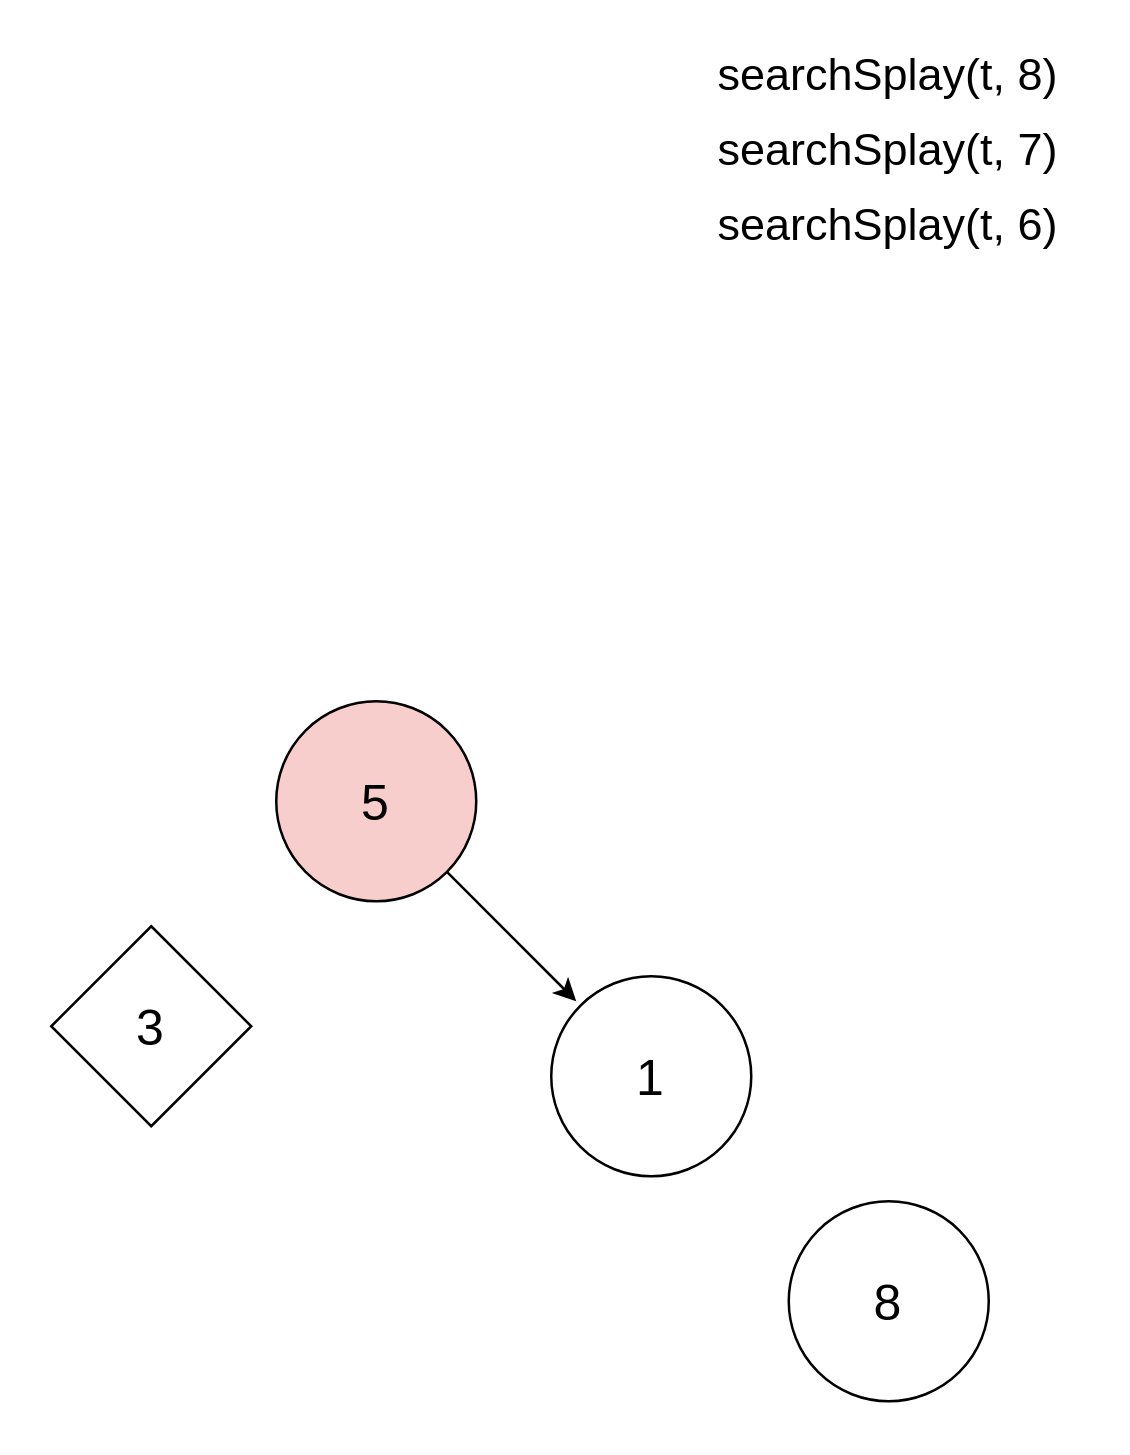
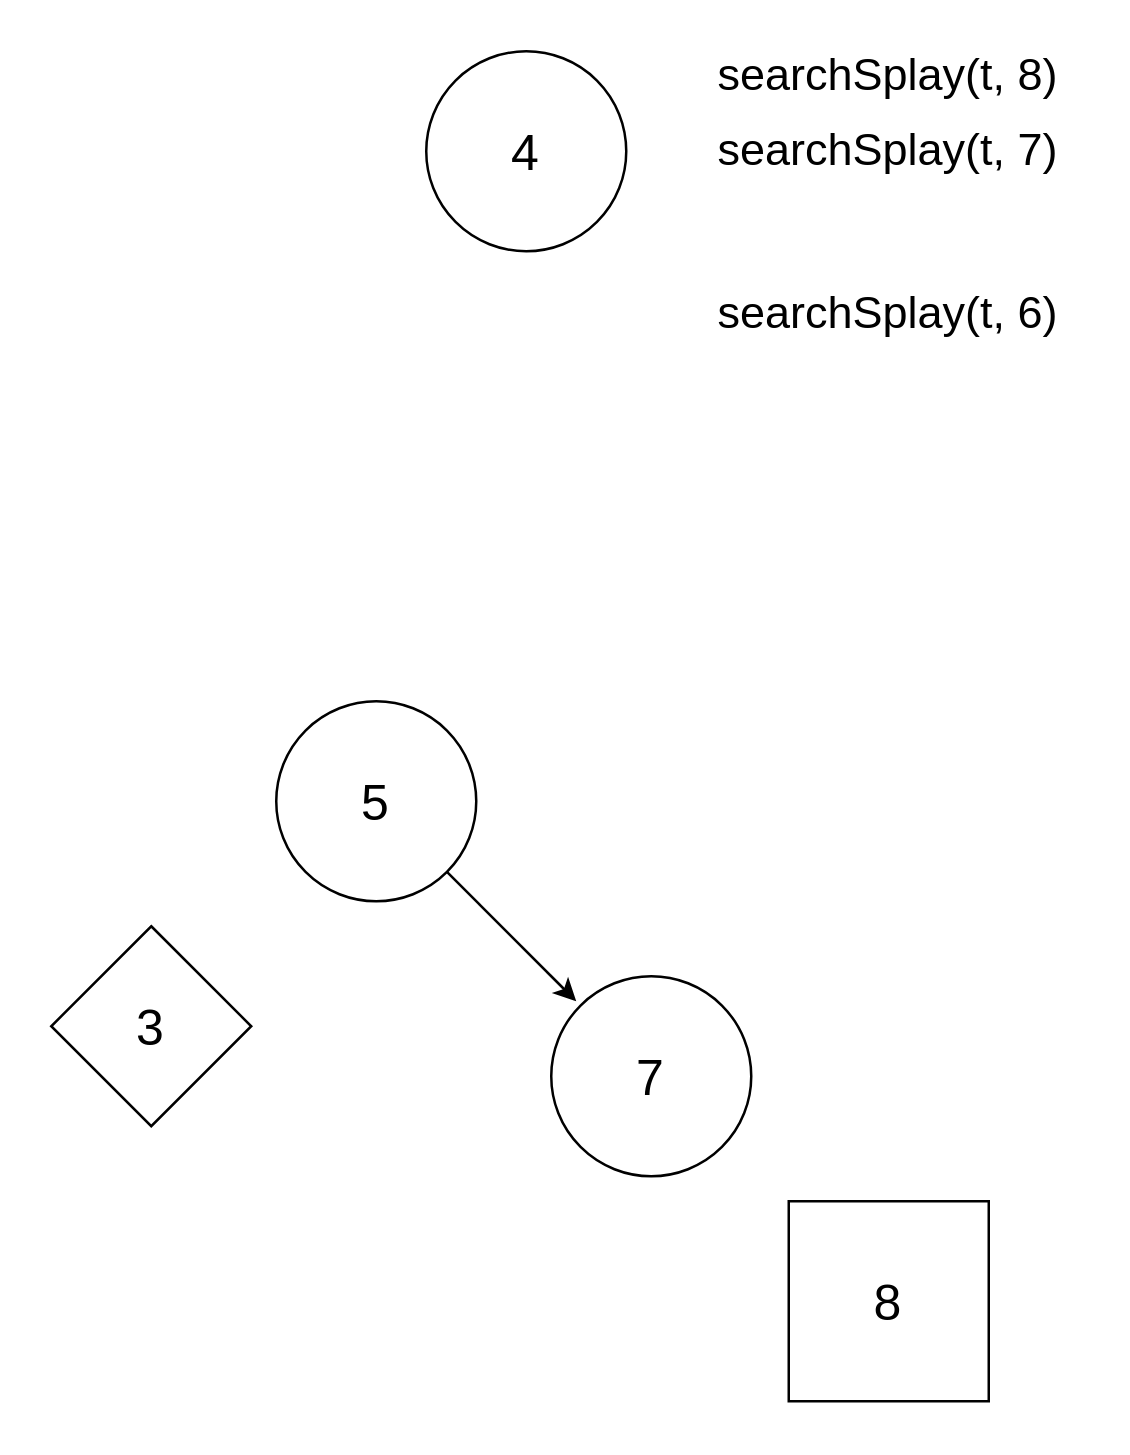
+ <mxCell id="4" value="&lt;font style=&quot;font-size: 20px&quot;&gt;4&lt;/font&gt;" style="ellipse;whiteSpace=wrap;html=1;" vertex="1" parent="1"><mxGeometry x="170" width="80" height="80" as="geometry" y="20" /></mxCell>
- <mxCell id="10" value="&lt;font style=&quot;font-size: 18px&quot;&gt;searchSplay(t, 6)&lt;/font&gt;" style="text;html=1;strokeColor=none;fillColor=none;align=center;verticalAlign=middle;whiteSpace=wrap;rounded=0;" vertex="1" parent="1"><mxGeometry x="280" y="80" width="150" height="20" as="geometry" /></mxCell>
+ <mxCell id="10" value="&lt;font style=&quot;font-size: 18px&quot;&gt;searchSplay(t, 6)&lt;/font&gt;" style="text;html=1;strokeColor=none;fillColor=none;align=center;verticalAlign=middle;whiteSpace=wrap;rounded=0;" vertex="1" parent="1"><mxGeometry x="280" y="115" width="150" height="20" as="geometry" /></mxCell>
- <mxCell id="3" value="&lt;font style=&quot;font-size: 20px&quot;&gt;5&lt;/font&gt;" style="ellipse;whiteSpace=wrap;html=1;fillColor=#f8cecc;" vertex="1" parent="1"><mxGeometry x="110" y="280" width="80" height="80" as="geometry" /></mxCell>
+ <mxCell id="3" value="&lt;font style=&quot;font-size: 20px&quot;&gt;5&lt;/font&gt;" style="ellipse;whiteSpace=wrap;html=1;" vertex="1" parent="1"><mxGeometry x="110" y="280" width="80" height="80" as="geometry" /></mxCell>
- <mxCell id="7" value="&lt;font style=&quot;font-size: 20px&quot;&gt;1&lt;/font&gt;" style="ellipse;whiteSpace=wrap;html=1;" vertex="1" parent="1"><mxGeometry x="220" y="390" width="80" height="80" as="geometry" /></mxCell>
+ <mxCell id="7" value="&lt;font style=&quot;font-size: 20px&quot;&gt;7&lt;/font&gt;" style="ellipse;whiteSpace=wrap;html=1;" vertex="1" parent="1"><mxGeometry x="220" y="390" width="80" height="80" as="geometry" /></mxCell>
- <mxCell id="6" value="&lt;font style=&quot;font-size: 20px&quot;&gt;8&lt;br&gt;&lt;/font&gt;" style="ellipse;whiteSpace=wrap;html=1;" vertex="1" parent="1"><mxGeometry x="315" y="480" width="80" height="80" as="geometry" /></mxCell>
+ <mxCell id="6" value="&lt;font style=&quot;font-size: 20px&quot;&gt;8&lt;br&gt;&lt;/font&gt;" style="whiteSpace=wrap;html=1;rounded=0;" vertex="1" parent="1"><mxGeometry x="315" y="480" width="80" height="80" as="geometry" /></mxCell>
